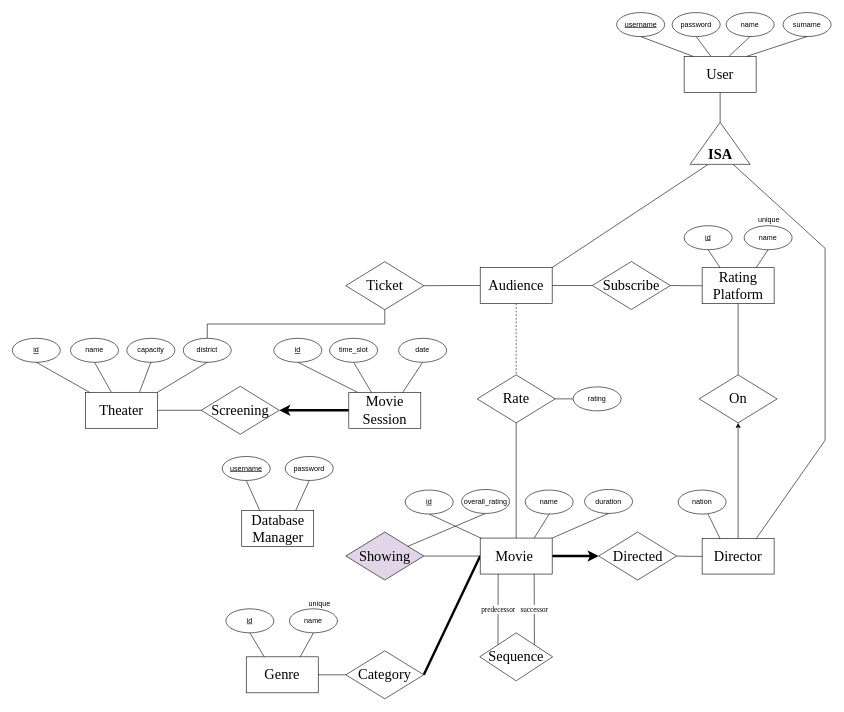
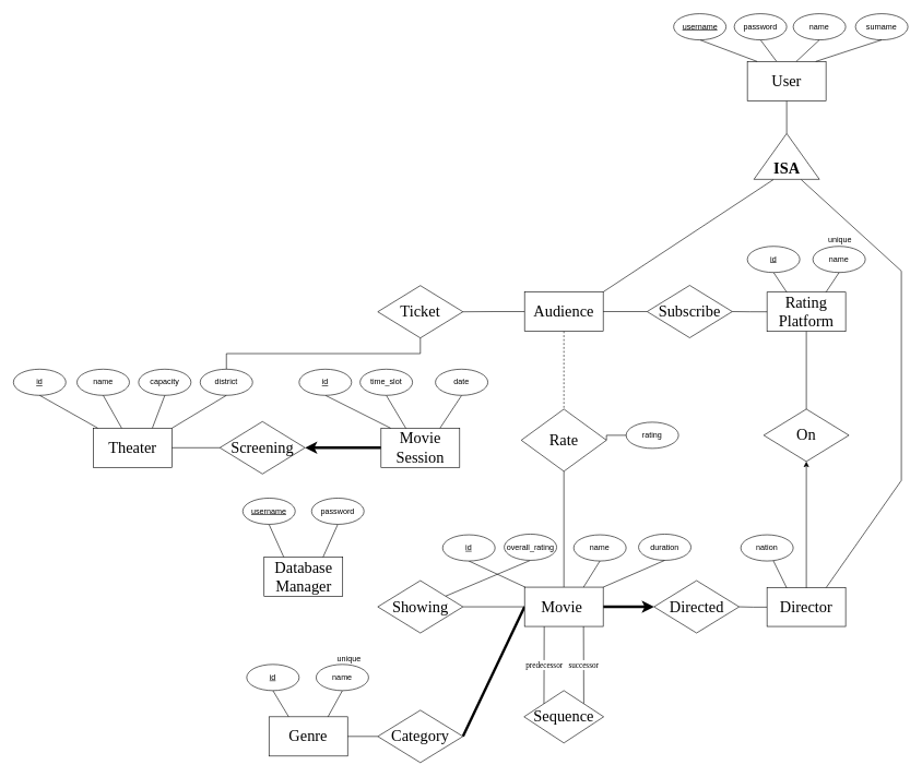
- <mxCell id="18" value="&lt;font style=&quot;font-size: 24px;&quot; face=&quot;Times New Roman&quot;&gt;Rate&lt;/font&gt;" style="rhombus;whiteSpace=wrap;html=1;" parent="1" vertex="1"><mxGeometry x="795" y="624" width="130" height="80" as="geometry" /></mxCell>
+ <mxCell id="18" value="&lt;font style=&quot;font-size: 24px;&quot; face=&quot;Times New Roman&quot;&gt;Rate&lt;/font&gt;" style="rhombus;whiteSpace=wrap;html=1;" parent="1" vertex="1"><mxGeometry x="795" y="624" width="130" height="95" as="geometry" /></mxCell>
- <mxCell id="63" value="&lt;font size=&quot;5&quot; face=&quot;Times New Roman&quot;&gt;Showing&lt;/font&gt;" style="rhombus;whiteSpace=wrap;html=1;fillColor=#e1d5e7;" parent="1" vertex="1"><mxGeometry x="576" y="886" width="130" height="80" as="geometry" /></mxCell>
+ <mxCell id="63" value="&lt;font size=&quot;5&quot; face=&quot;Times New Roman&quot;&gt;Showing&lt;/font&gt;" style="rhombus;whiteSpace=wrap;html=1;" parent="1" vertex="1"><mxGeometry x="576" y="886" width="130" height="80" as="geometry" /></mxCell>
